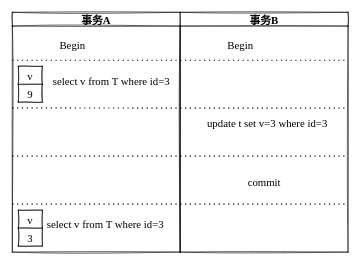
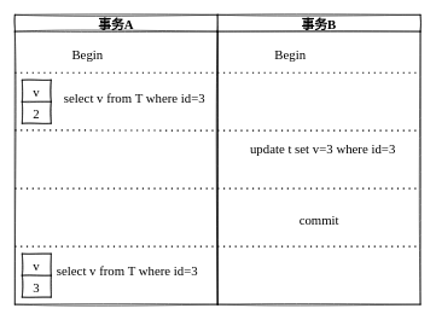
- <mxCell id="7" value="9" style="text;strokeColor=none;fillColor=none;align=center;verticalAlign=middle;spacingLeft=4;spacingRight=4;overflow=hidden;points=[[0,0.5],[1,0.5]];portConstraint=eastwest;rotatable=0;sketch=1;fontFamily=Long Cang;fontSize=18;fontSource=https%3A%2F%2Ffonts.googleapis.com%2Fcss%3Ffamily%3DLong%2BCang;" vertex="1" parent="6"><mxGeometry y="30" width="40" height="30" as="geometry" /></mxCell>
+ <mxCell id="7" value="2" style="text;strokeColor=none;fillColor=none;align=center;verticalAlign=middle;spacingLeft=4;spacingRight=4;overflow=hidden;points=[[0,0.5],[1,0.5]];portConstraint=eastwest;rotatable=0;sketch=1;fontFamily=Long Cang;fontSize=18;fontSource=https%3A%2F%2Ffonts.googleapis.com%2Fcss%3Ffamily%3DLong%2BCang;" vertex="1" parent="6"><mxGeometry y="30" width="40" height="30" as="geometry" /></mxCell>
